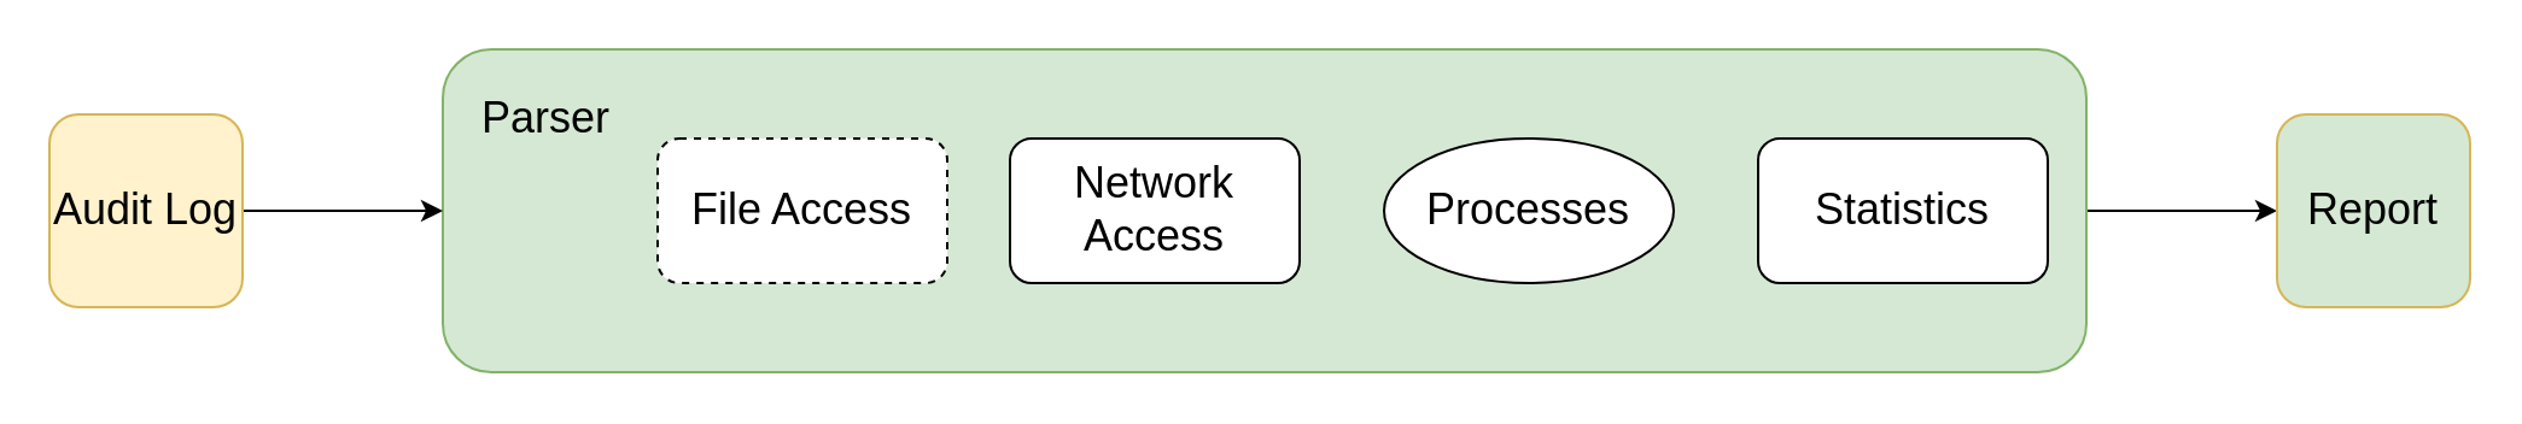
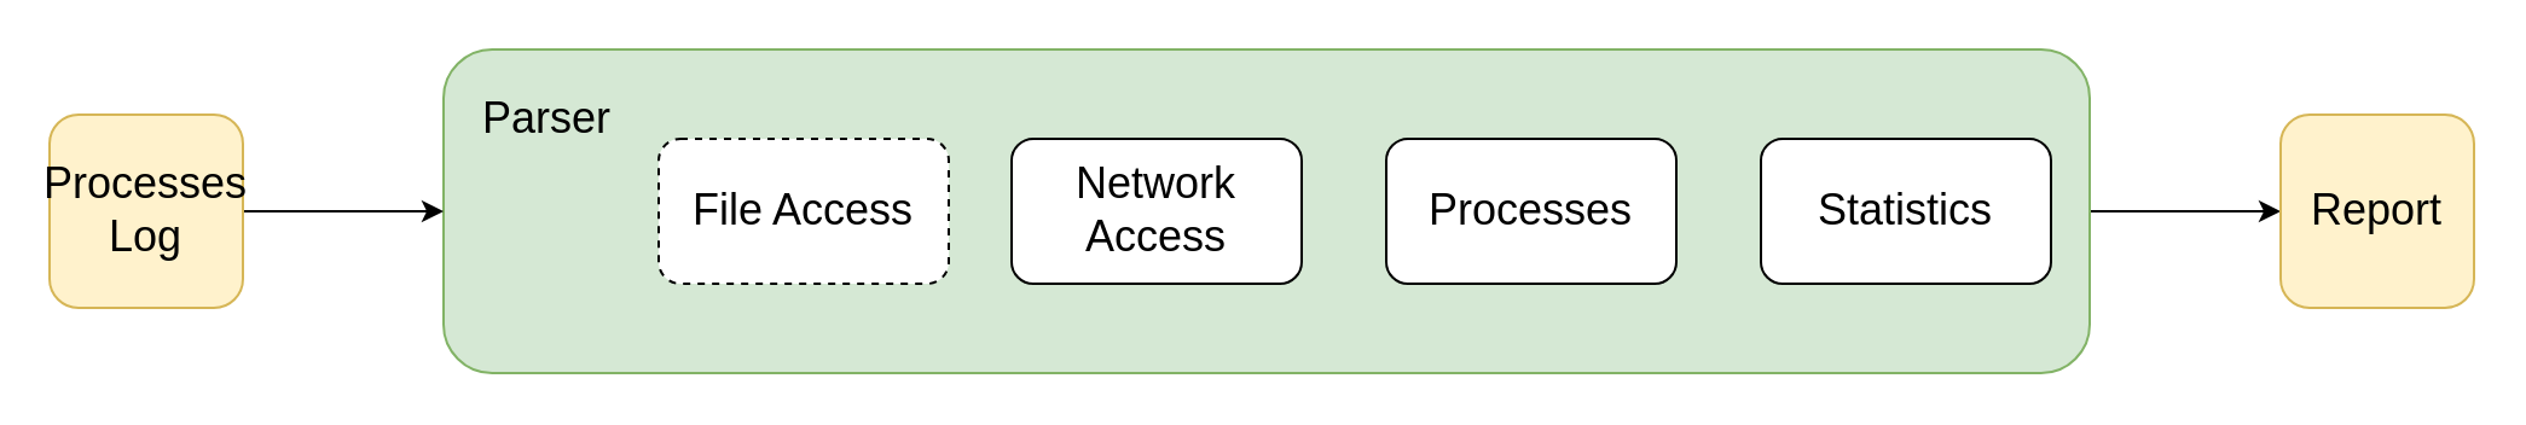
- <mxCell id="6" value="Audit Log" style="whiteSpace=wrap;html=1;aspect=fixed;rounded=1;labelBackgroundColor=none;fontSize=18;fillColor=#fff2cc;strokeColor=#d6b656;" vertex="1" parent="1"><mxGeometry x="20" y="47" width="80" height="80" as="geometry" /></mxCell>
+ <mxCell id="6" value="Processes Log" style="whiteSpace=wrap;html=1;aspect=fixed;rounded=1;labelBackgroundColor=none;fontSize=18;fillColor=#fff2cc;strokeColor=#d6b656;" vertex="1" parent="1"><mxGeometry x="20" y="47" width="80" height="80" as="geometry" /></mxCell>
- <mxCell id="11" value="Processes" style="ellipse;whiteSpace=wrap;html=1;labelBackgroundColor=none;fontSize=18;" vertex="1" parent="1"><mxGeometry x="573" y="57" width="120" height="60" as="geometry" /></mxCell>
+ <mxCell id="11" value="Processes" style="rounded=1;whiteSpace=wrap;html=1;labelBackgroundColor=none;fontSize=18;" vertex="1" parent="1"><mxGeometry x="573" y="57" width="120" height="60" as="geometry" /></mxCell>
- <mxCell id="7" value="Report" style="whiteSpace=wrap;html=1;aspect=fixed;rounded=1;labelBackgroundColor=none;fontSize=18;fillColor=#d5e8d4;strokeColor=#d6b656;" vertex="1" parent="1"><mxGeometry x="943" y="47" width="80" height="80" as="geometry" /></mxCell>
+ <mxCell id="7" value="Report" style="whiteSpace=wrap;html=1;aspect=fixed;rounded=1;labelBackgroundColor=none;fontSize=18;fillColor=#fff2cc;strokeColor=#d6b656;" vertex="1" parent="1"><mxGeometry x="943" y="47" width="80" height="80" as="geometry" /></mxCell>
